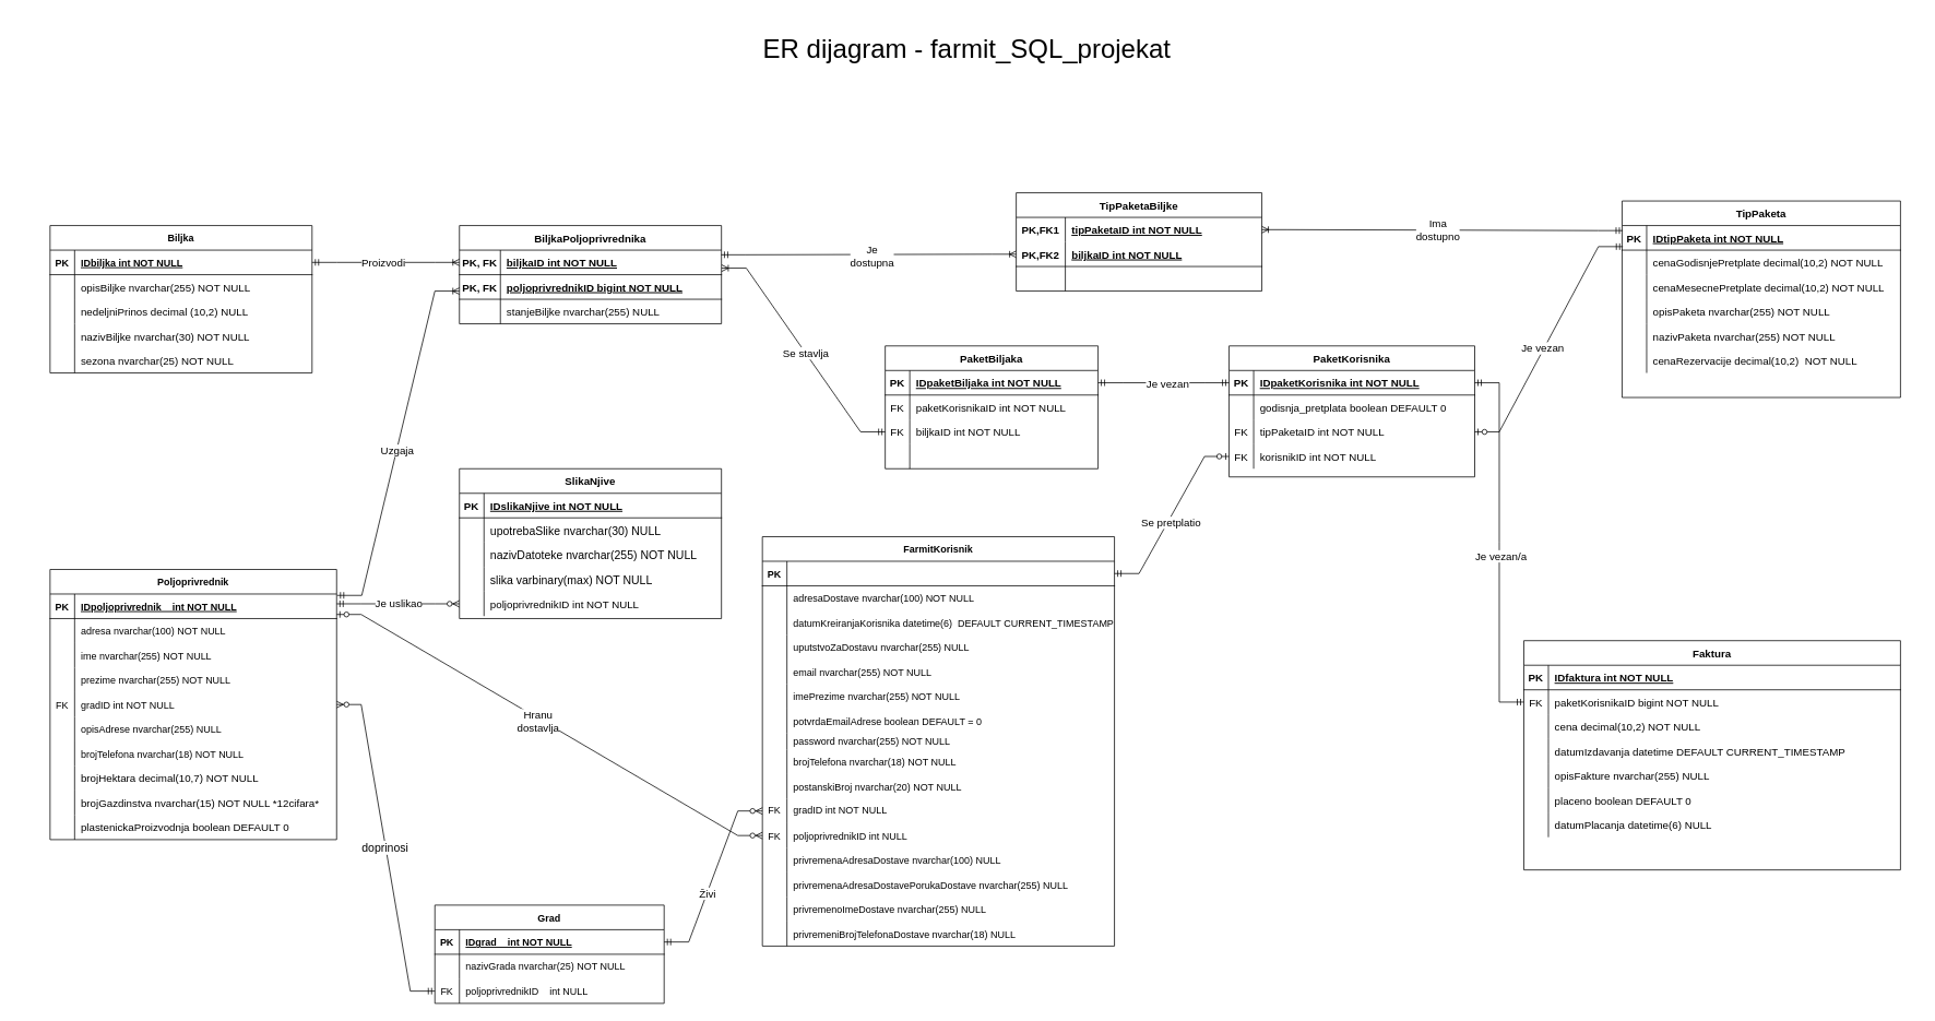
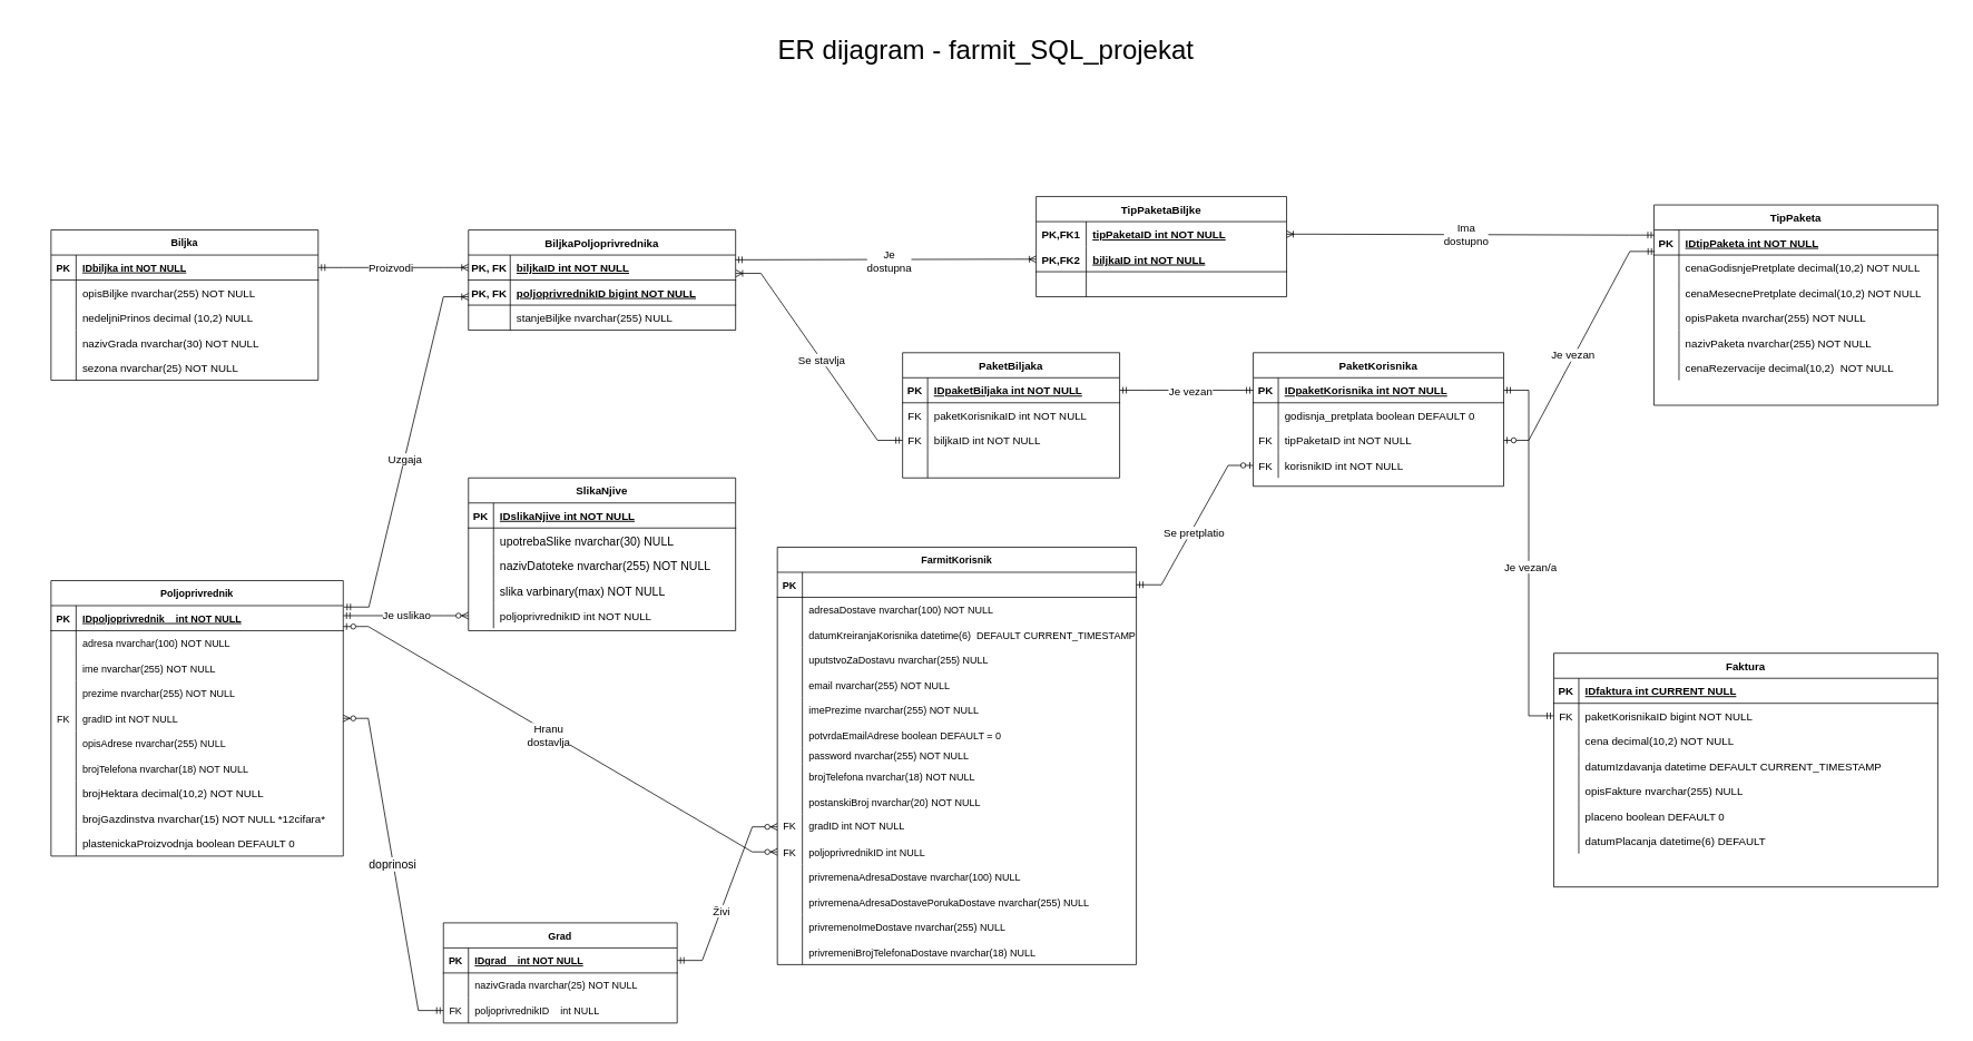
- <mxCell id="232" value="nazivBiljke nvarchar(30) NOT NULL" style="shape=partialRectangle;connectable=0;fillColor=none;top=0;left=0;bottom=0;right=0;align=left;spacingLeft=6;overflow=hidden;fontSize=13;" parent="230" vertex="1"><mxGeometry x="30" width="290" height="30" as="geometry"><mxRectangle width="290" height="30" as="alternateBounds" /></mxGeometry></mxCell>
+ <mxCell id="232" value="nazivGrada nvarchar(30) NOT NULL" style="shape=partialRectangle;connectable=0;fillColor=none;top=0;left=0;bottom=0;right=0;align=left;spacingLeft=6;overflow=hidden;fontSize=13;" parent="230" vertex="1"><mxGeometry x="30" width="290" height="30" as="geometry"><mxRectangle width="290" height="30" as="alternateBounds" /></mxGeometry></mxCell>
- <mxCell id="197" value="IDfaktura int NOT NULL" style="shape=partialRectangle;connectable=0;fillColor=none;top=0;left=0;bottom=0;right=0;align=left;spacingLeft=6;fontStyle=5;overflow=hidden;fontSize=13;" parent="195" vertex="1"><mxGeometry x="30" width="430" height="30" as="geometry"><mxRectangle width="430" height="30" as="alternateBounds" /></mxGeometry></mxCell>
+ <mxCell id="197" value="IDfaktura int CURRENT NULL" style="shape=partialRectangle;connectable=0;fillColor=none;top=0;left=0;bottom=0;right=0;align=left;spacingLeft=6;fontStyle=5;overflow=hidden;fontSize=13;" parent="195" vertex="1"><mxGeometry x="30" width="430" height="30" as="geometry"><mxRectangle width="430" height="30" as="alternateBounds" /></mxGeometry></mxCell>
- <mxCell id="85" value="brojHektara decimal(10,7) NOT NULL" style="shape=partialRectangle;connectable=0;fillColor=none;top=0;left=0;bottom=0;right=0;align=left;spacingLeft=6;overflow=hidden;fontSize=13;" parent="83" vertex="1"><mxGeometry x="30" width="320" height="30" as="geometry"><mxRectangle width="320" height="30" as="alternateBounds" /></mxGeometry></mxCell>
+ <mxCell id="85" value="brojHektara decimal(10,2) NOT NULL" style="shape=partialRectangle;connectable=0;fillColor=none;top=0;left=0;bottom=0;right=0;align=left;spacingLeft=6;overflow=hidden;fontSize=13;" parent="83" vertex="1"><mxGeometry x="30" width="320" height="30" as="geometry"><mxRectangle width="320" height="30" as="alternateBounds" /></mxGeometry></mxCell>
- <mxCell id="215" value="datumPlacanja datetime(6) NULL" style="shape=partialRectangle;connectable=0;fillColor=none;top=0;left=0;bottom=0;right=0;align=left;spacingLeft=6;overflow=hidden;fontSize=13;" parent="213" vertex="1"><mxGeometry x="30" width="430" height="30" as="geometry"><mxRectangle width="430" height="30" as="alternateBounds" /></mxGeometry></mxCell>
+ <mxCell id="215" value="datumPlacanja datetime(6) DEFAULT" style="shape=partialRectangle;connectable=0;fillColor=none;top=0;left=0;bottom=0;right=0;align=left;spacingLeft=6;overflow=hidden;fontSize=13;" parent="213" vertex="1"><mxGeometry x="30" width="430" height="30" as="geometry"><mxRectangle width="430" height="30" as="alternateBounds" /></mxGeometry></mxCell>
